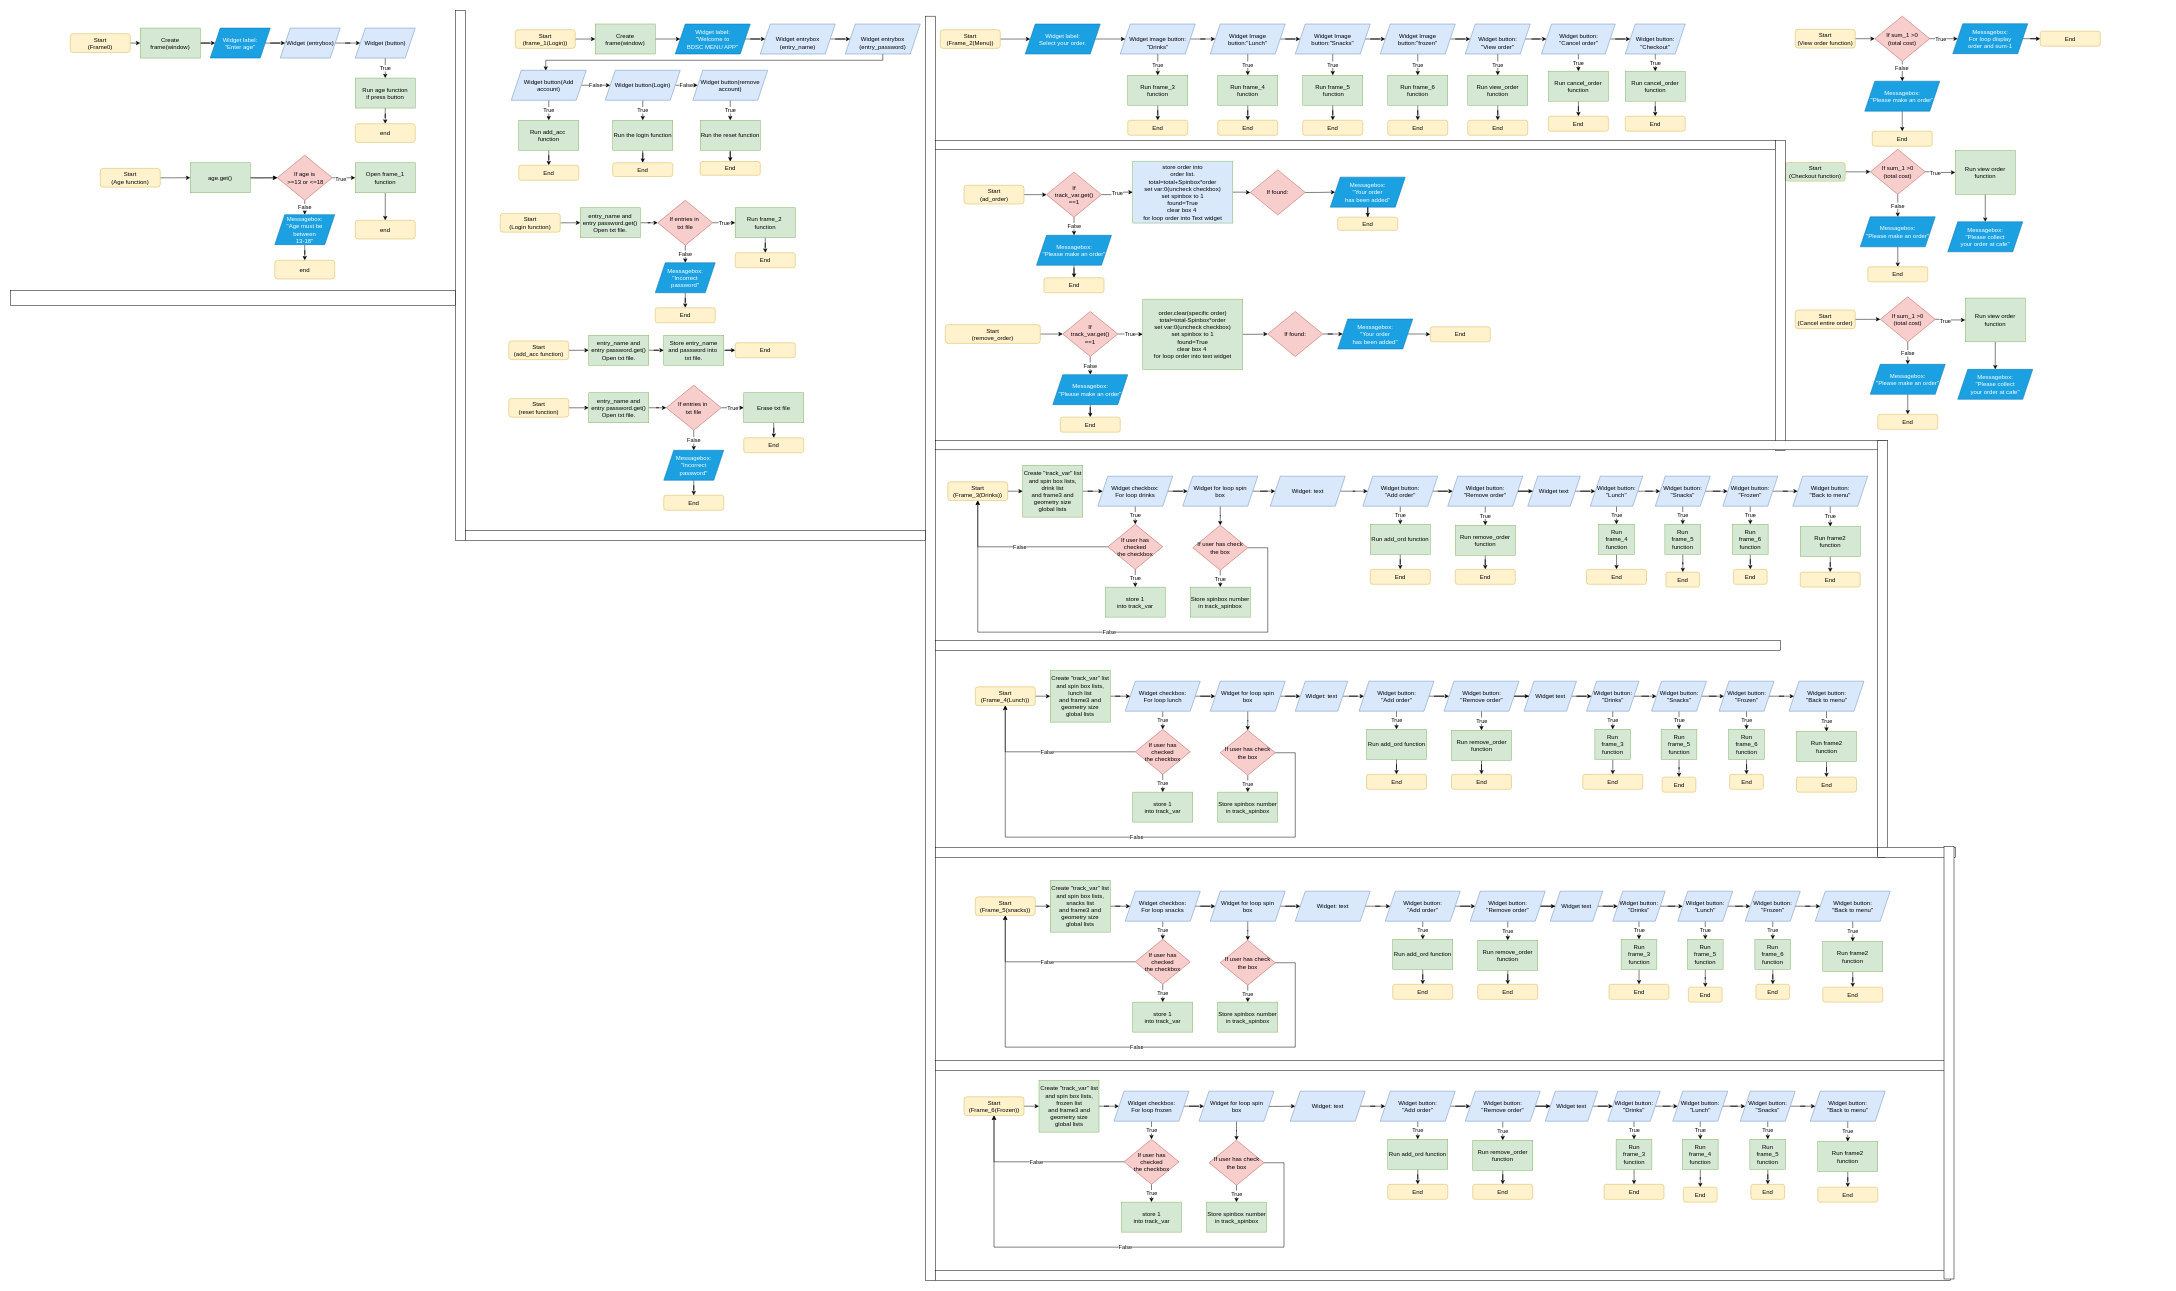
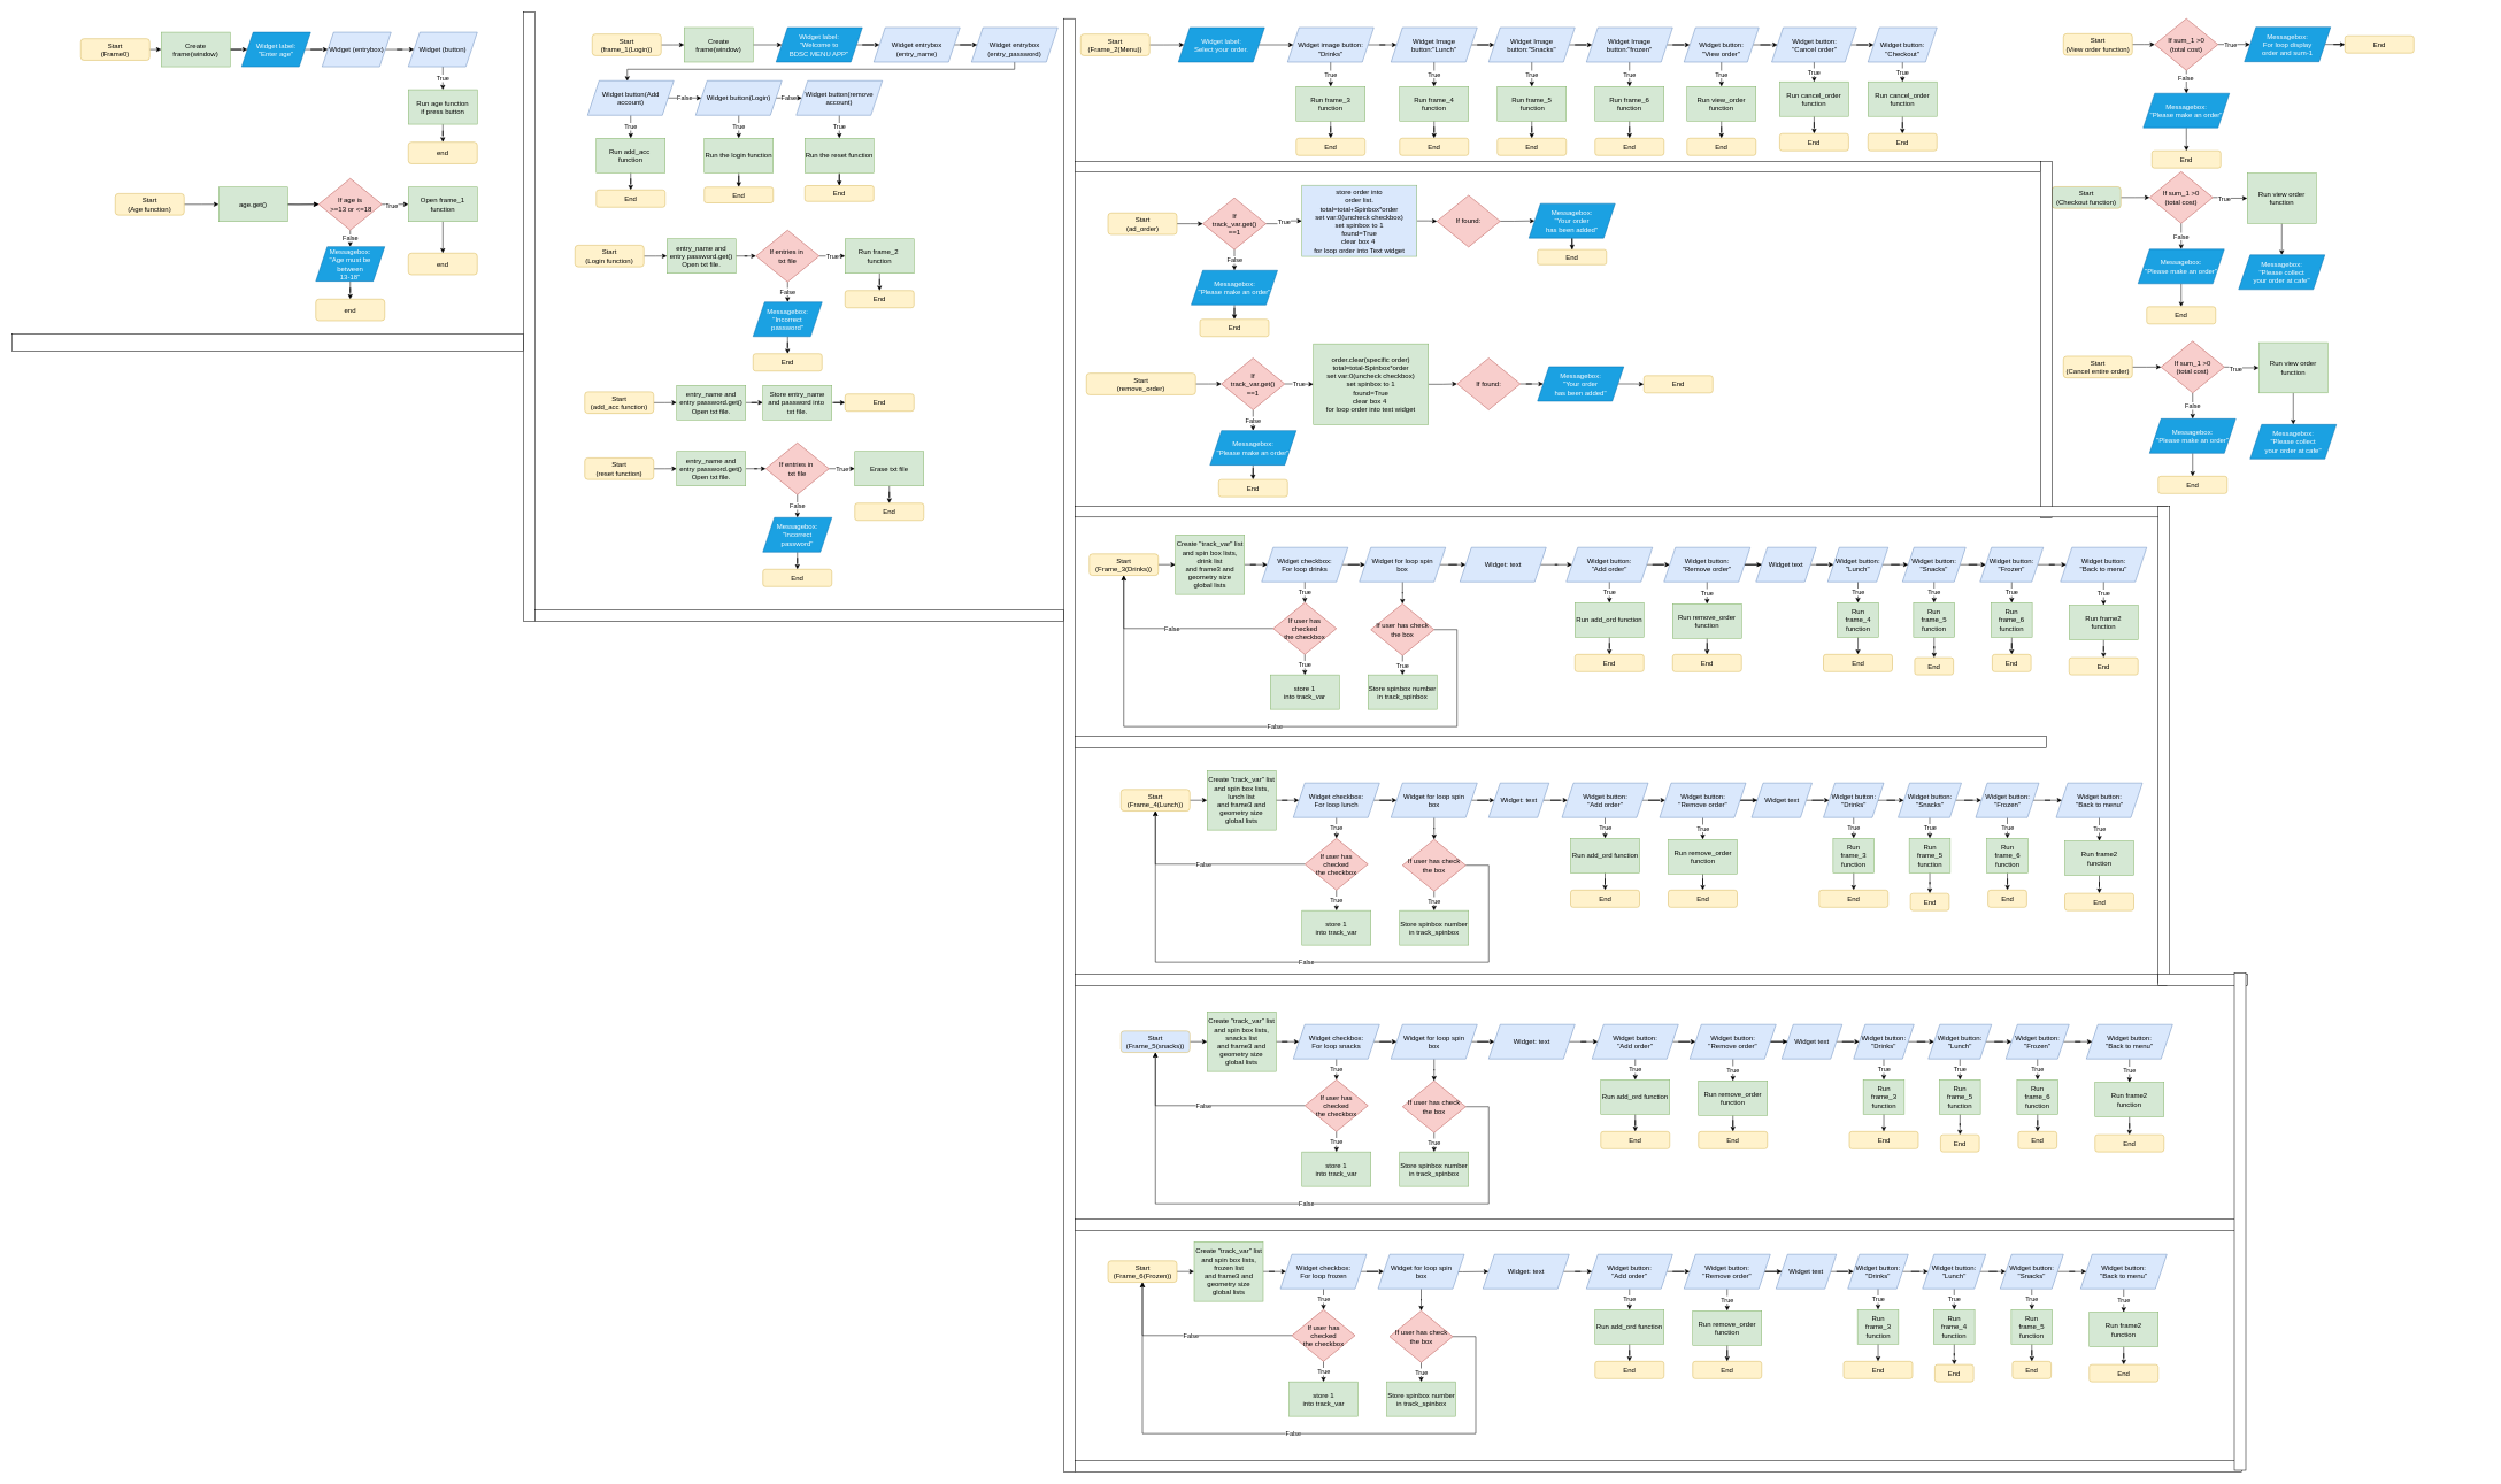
- <mxCell id="188" value="Start&lt;br&gt;(Frame_5(snacks))" style="rounded=1;whiteSpace=wrap;html=1;fillColor=#fff2cc;strokeColor=#d6b656;" parent="1" vertex="1"><mxGeometry x="1950" y="1793.13" width="120" height="37.5" as="geometry" /></mxCell>
+ <mxCell id="188" value="Start&lt;br&gt;(Frame_5(snacks))" style="rounded=1;whiteSpace=wrap;html=1;fillColor=#dae8fc;strokeColor=#d6b656;" parent="1" vertex="1"><mxGeometry x="1950" y="1793.13" width="120" height="37.5" as="geometry" /></mxCell>
